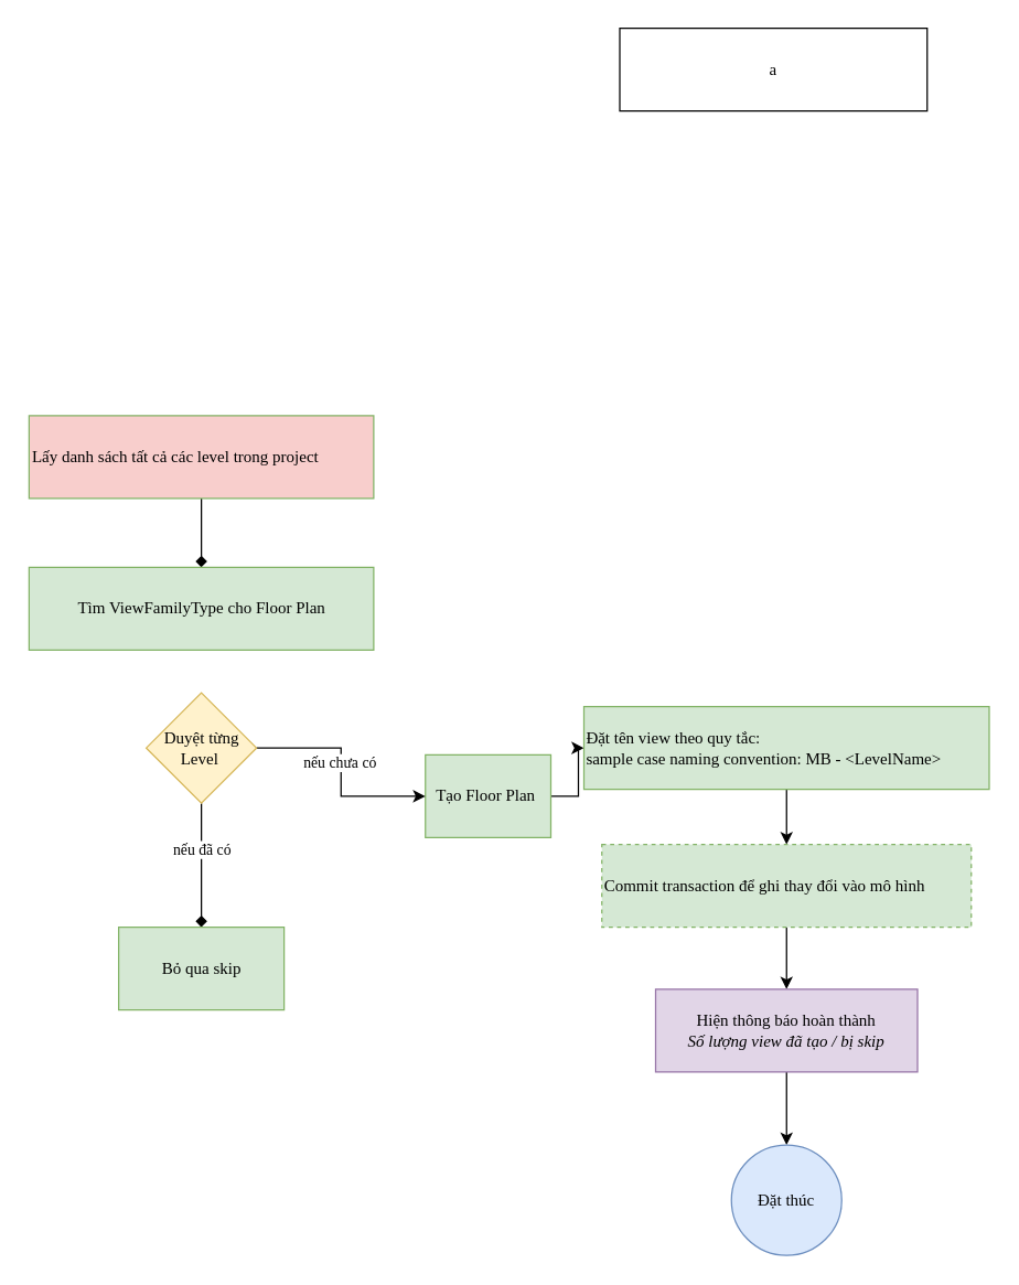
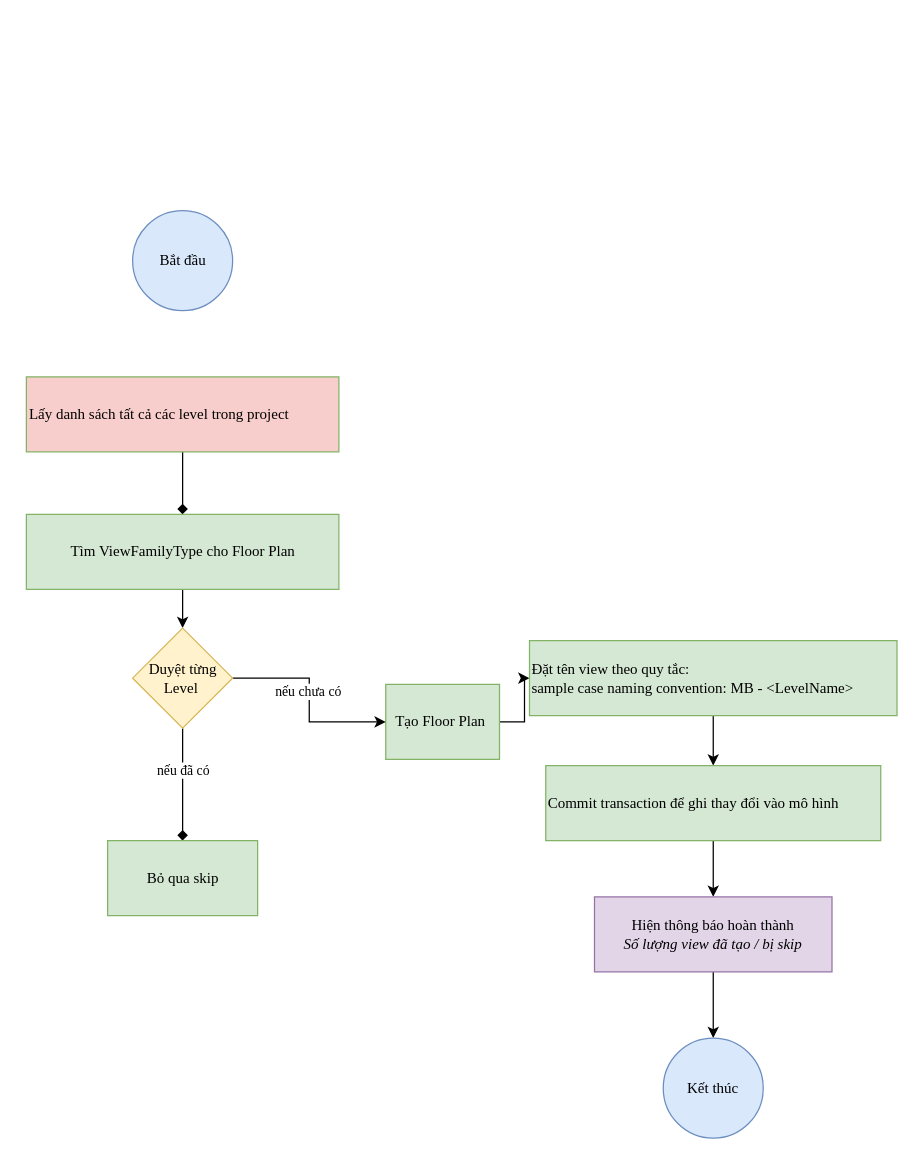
- <mxCell id="2" value="a" style="rounded=0;whiteSpace=wrap;html=1;fontFamily=Comic Sans MS;" vertex="1" parent="1"><mxGeometry x="449" y="20" width="223" height="60" as="geometry" /></mxCell>
+ <mxCell id="21" value="Bắt đầu" style="ellipse;whiteSpace=wrap;html=1;aspect=fixed;fontFamily=Comic Sans MS;fillColor=#dae8fc;strokeColor=#6c8ebf;" vertex="1" parent="1"><mxGeometry x="105.5" y="168" width="80" height="80" as="geometry" /></mxCell>
+ <mxCell id="5" style="edgeStyle=orthogonalEdgeStyle;rounded=0;orthogonalLoop=1;jettySize=auto;html=1;exitX=0.5;exitY=1;exitDx=0;exitDy=0;fontFamily=Comic Sans MS;" edge="1" parent="1" source="6" target="19"><mxGeometry relative="1" as="geometry" /></mxCell>
- <mxCell id="12" value="Commit transaction để ghi thay đổi vào mô hình" style="rounded=0;whiteSpace=wrap;html=1;align=left;fontFamily=Comic Sans MS;fillColor=#d5e8d4;strokeColor=#82b366;dashed=1;" vertex="1" parent="1"><mxGeometry x="436" y="612" width="268" height="60" as="geometry" /></mxCell>
+ <mxCell id="12" value="Commit transaction để ghi thay đổi vào mô hình" style="rounded=0;whiteSpace=wrap;html=1;align=left;fontFamily=Comic Sans MS;fillColor=#d5e8d4;strokeColor=#82b366;" vertex="1" parent="1"><mxGeometry x="436" y="612" width="268" height="60" as="geometry" /></mxCell>
- <mxCell id="22" value="Đặt thúc" style="ellipse;whiteSpace=wrap;html=1;aspect=fixed;fontFamily=Comic Sans MS;fillColor=#dae8fc;strokeColor=#6c8ebf;" vertex="1" parent="1"><mxGeometry x="530" y="830" width="80" height="80" as="geometry" /></mxCell>
+ <mxCell id="22" value="Kết thúc" style="ellipse;whiteSpace=wrap;html=1;aspect=fixed;fontFamily=Comic Sans MS;fillColor=#dae8fc;strokeColor=#6c8ebf;" vertex="1" parent="1"><mxGeometry x="530" y="830" width="80" height="80" as="geometry" /></mxCell>
